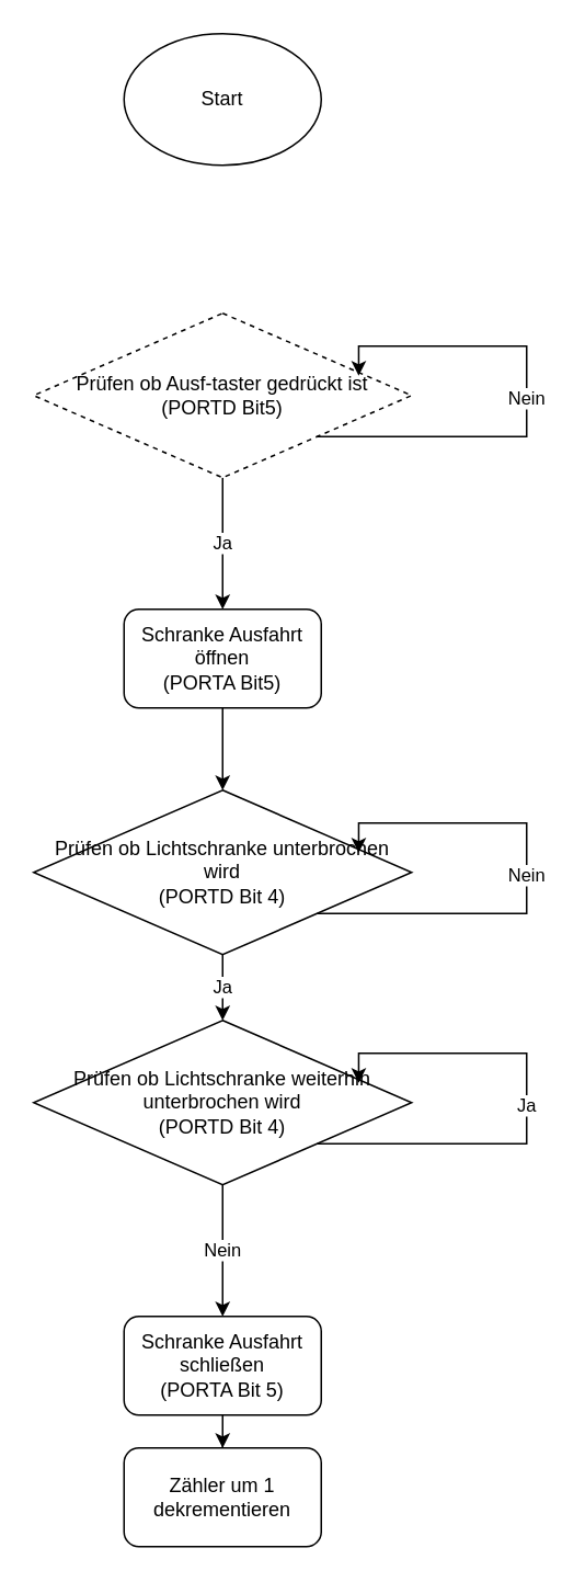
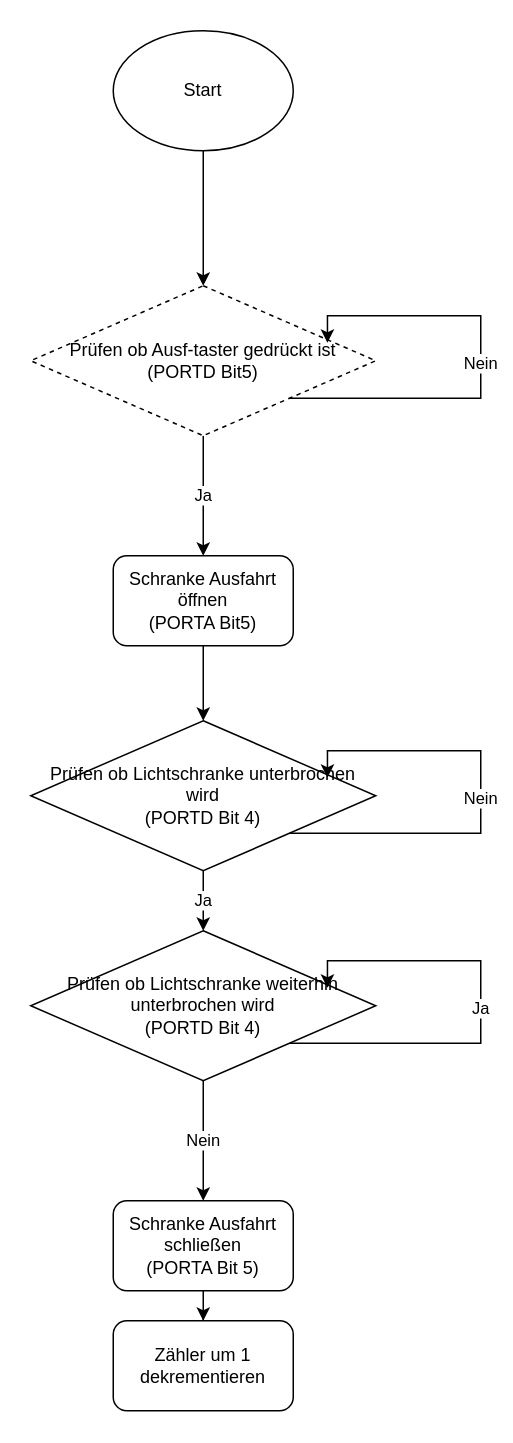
+ <mxCell id="2" value="" style="edgeStyle=orthogonalEdgeStyle;rounded=0;orthogonalLoop=1;jettySize=auto;html=1;" parent="1" source="3" target="5" edge="1"><mxGeometry relative="1" as="geometry"><mxPoint x="100" y="140" as="targetPoint" /></mxGeometry></mxCell>
